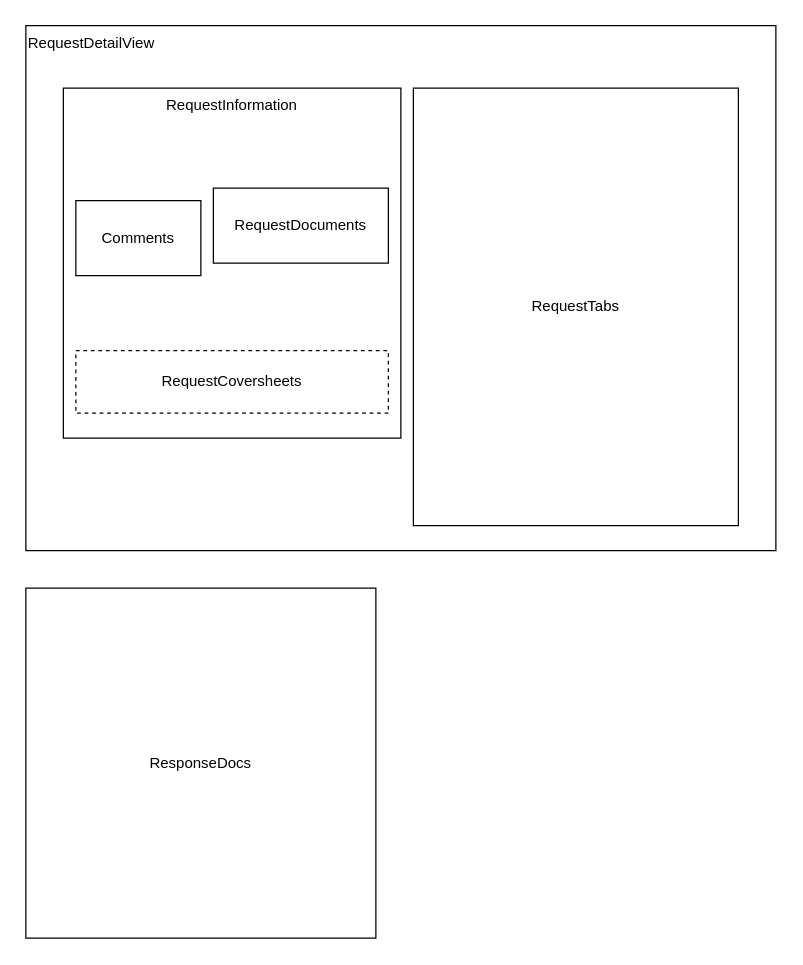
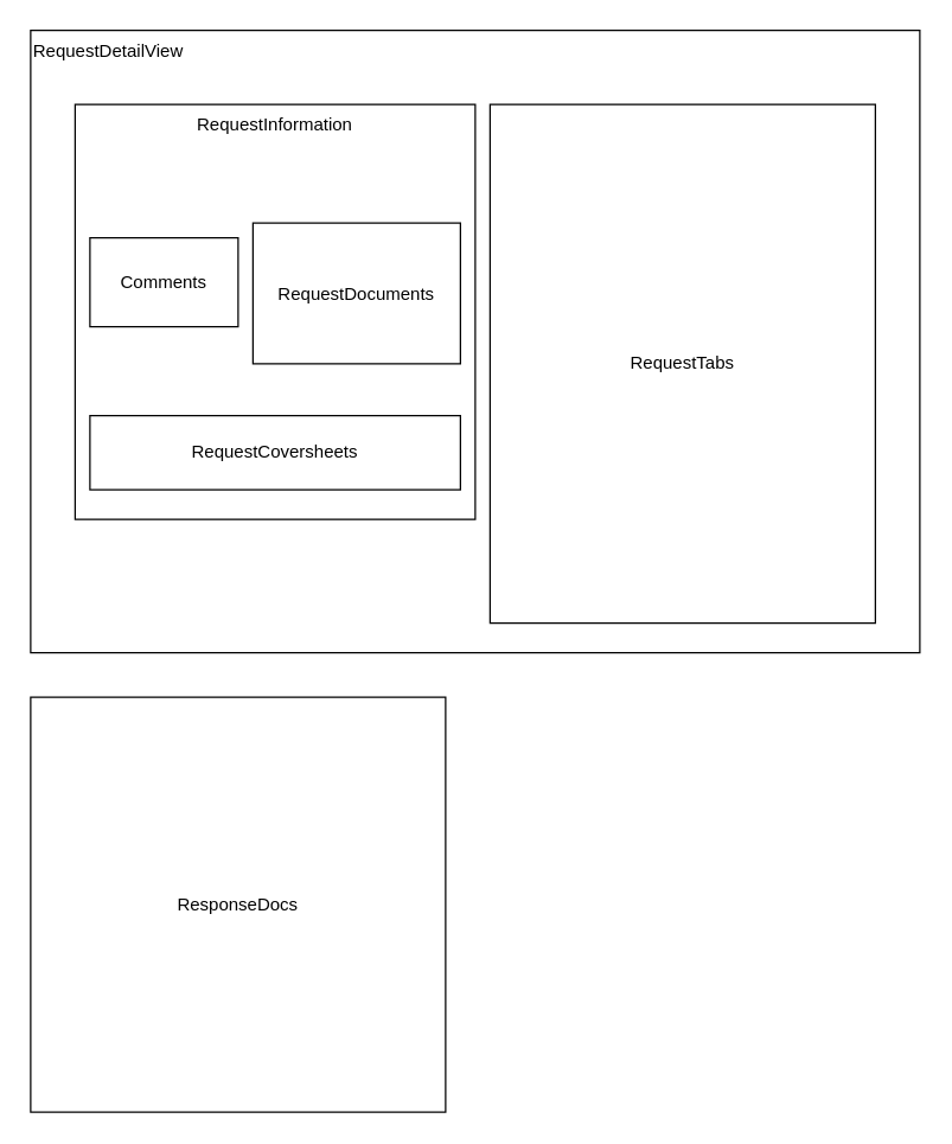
- <mxCell id="5" value="RequestDocuments" style="rounded=0;whiteSpace=wrap;html=1;" vertex="1" parent="1"><mxGeometry x="170" y="150" width="140" height="60" as="geometry" /></mxCell>
+ <mxCell id="5" value="RequestDocuments" style="rounded=0;whiteSpace=wrap;html=1;" vertex="1" parent="1"><mxGeometry x="170" y="150" width="140" height="95" as="geometry" /></mxCell>
- <mxCell id="6" value="RequestCoversheets" style="rounded=0;whiteSpace=wrap;html=1;dashed=1;" vertex="1" parent="1"><mxGeometry x="60" y="280" width="250" height="50" as="geometry" /></mxCell>
+ <mxCell id="6" value="RequestCoversheets" style="rounded=0;whiteSpace=wrap;html=1;" vertex="1" parent="1"><mxGeometry x="60" y="280" width="250" height="50" as="geometry" /></mxCell>
